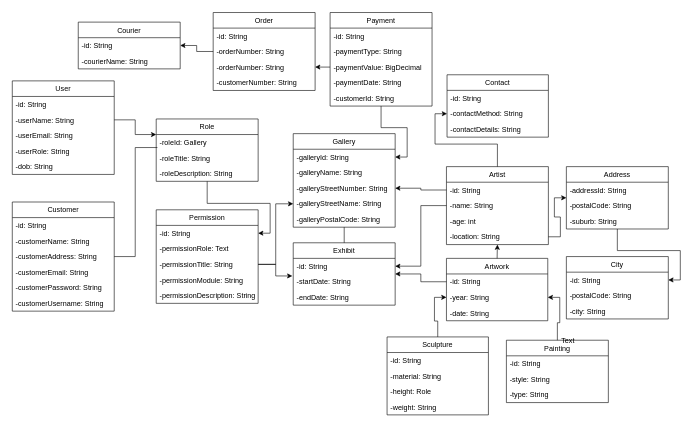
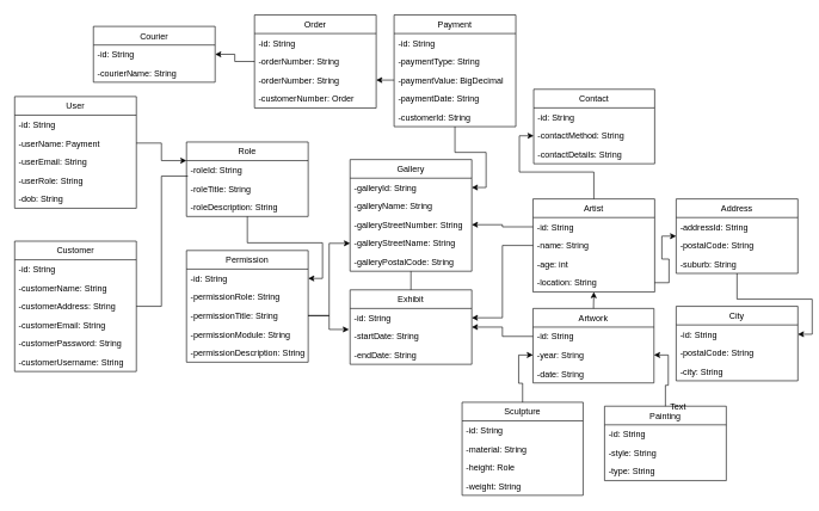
- <mxCell id="41" value="-customerNumber: String" style="text;strokeColor=none;fillColor=none;align=left;verticalAlign=top;spacingLeft=4;spacingRight=4;overflow=hidden;rotatable=0;points=[[0,0.5],[1,0.5]];portConstraint=eastwest;" vertex="1" parent="37"><mxGeometry y="104" width="170" height="26" as="geometry" /></mxCell>
+ <mxCell id="41" value="-customerNumber: Order" style="text;strokeColor=none;fillColor=none;align=left;verticalAlign=top;spacingLeft=4;spacingRight=4;overflow=hidden;rotatable=0;points=[[0,0.5],[1,0.5]];portConstraint=eastwest;" vertex="1" parent="37"><mxGeometry y="104" width="170" height="26" as="geometry" /></mxCell>
- <mxCell id="4" value="-userName: String" style="text;strokeColor=none;fillColor=none;align=left;verticalAlign=top;spacingLeft=4;spacingRight=4;overflow=hidden;rotatable=0;points=[[0,0.5],[1,0.5]];portConstraint=eastwest;" vertex="1" parent="2"><mxGeometry y="52" width="170" height="26" as="geometry" /></mxCell>
+ <mxCell id="4" value="-userName: Payment" style="text;strokeColor=none;fillColor=none;align=left;verticalAlign=top;spacingLeft=4;spacingRight=4;overflow=hidden;rotatable=0;points=[[0,0.5],[1,0.5]];portConstraint=eastwest;" vertex="1" parent="2"><mxGeometry y="52" width="170" height="26" as="geometry" /></mxCell>
- <mxCell id="16" value="-roleId: Gallery" style="text;strokeColor=none;fillColor=none;align=left;verticalAlign=top;spacingLeft=4;spacingRight=4;overflow=hidden;rotatable=0;points=[[0,0.5],[1,0.5]];portConstraint=eastwest;" vertex="1" parent="15"><mxGeometry y="26" width="170" height="26" as="geometry" /></mxCell>
+ <mxCell id="16" value="-roleId: String" style="text;strokeColor=none;fillColor=none;align=left;verticalAlign=top;spacingLeft=4;spacingRight=4;overflow=hidden;rotatable=0;points=[[0,0.5],[1,0.5]];portConstraint=eastwest;" vertex="1" parent="15"><mxGeometry y="26" width="170" height="26" as="geometry" /></mxCell>
- <mxCell id="21" value="-permissionRole: Text" style="text;strokeColor=none;fillColor=none;align=left;verticalAlign=top;spacingLeft=4;spacingRight=4;overflow=hidden;rotatable=0;points=[[0,0.5],[1,0.5]];portConstraint=eastwest;" vertex="1" parent="19"><mxGeometry y="52" width="170" height="26" as="geometry" /></mxCell>
+ <mxCell id="21" value="-permissionRole: String" style="text;strokeColor=none;fillColor=none;align=left;verticalAlign=top;spacingLeft=4;spacingRight=4;overflow=hidden;rotatable=0;points=[[0,0.5],[1,0.5]];portConstraint=eastwest;" vertex="1" parent="19"><mxGeometry y="52" width="170" height="26" as="geometry" /></mxCell>
